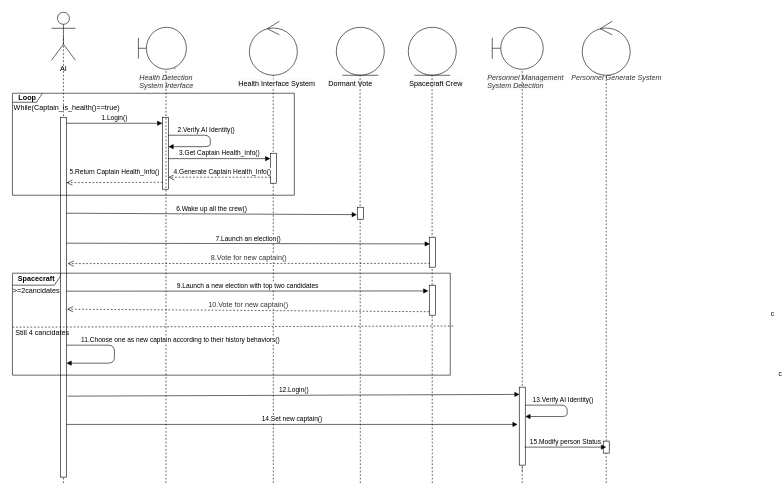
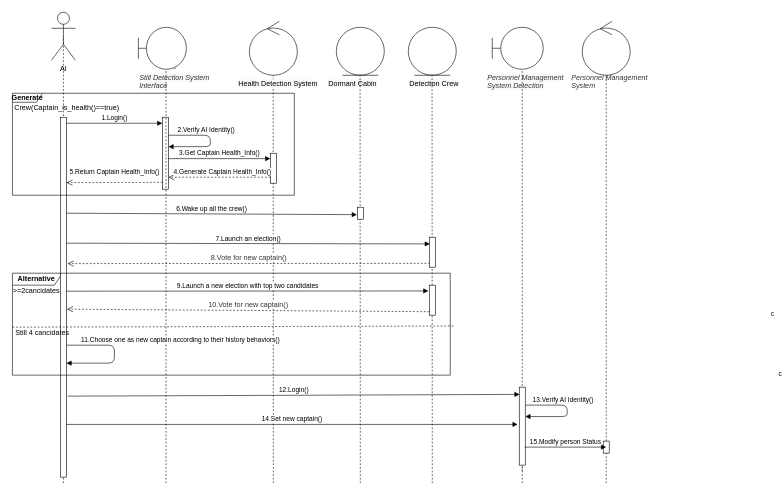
- <mxCell id="19" value="&lt;span style=&quot;color: rgb(51 , 51 , 51) ; font-family: &amp;#34;helvetica&amp;#34; ; font-size: 12px ; font-style: italic ; font-weight: 400 ; letter-spacing: normal ; text-align: center ; text-indent: 0px ; text-transform: none ; word-spacing: 0px ; background-color: rgb(248 , 249 , 250) ; display: inline ; float: none&quot;&gt;Health Detection System Interface&lt;/span&gt;" style="text;whiteSpace=wrap;html=1;" vertex="1" parent="1"><mxGeometry x="230" y="115" width="130" height="30" as="geometry" /></mxCell>
+ <mxCell id="19" value="&lt;span style=&quot;color: rgb(51 , 51 , 51) ; font-family: &amp;#34;helvetica&amp;#34; ; font-size: 12px ; font-style: italic ; font-weight: 400 ; letter-spacing: normal ; text-align: center ; text-indent: 0px ; text-transform: none ; word-spacing: 0px ; background-color: rgb(248 , 249 , 250) ; display: inline ; float: none&quot;&gt;Still Detection System Interface&lt;/span&gt;" style="text;whiteSpace=wrap;html=1;" vertex="1" parent="1"><mxGeometry x="230" y="115" width="130" height="30" as="geometry" /></mxCell>
- <mxCell id="48" value="&lt;span style=&quot;color: rgb(51 , 51 , 51) ; font-family: &amp;#34;helvetica&amp;#34; ; font-style: italic ; text-align: center&quot;&gt;Personnel Generate System&lt;/span&gt;" style="text;whiteSpace=wrap;html=1;" vertex="1" parent="1"><mxGeometry x="950" y="115" width="160" height="30" as="geometry" /></mxCell>
+ <mxCell id="48" value="&lt;span style=&quot;color: rgb(51 , 51 , 51) ; font-family: &amp;#34;helvetica&amp;#34; ; font-style: italic ; text-align: center&quot;&gt;Personnel Management System&lt;/span&gt;" style="text;whiteSpace=wrap;html=1;" vertex="1" parent="1"><mxGeometry x="950" y="115" width="160" height="30" as="geometry" /></mxCell>
- <mxCell id="21" value="&lt;span style=&quot;color: rgb(0, 0, 0); font-family: helvetica; font-size: 12px; font-style: normal; font-weight: 400; letter-spacing: normal; text-align: center; text-indent: 0px; text-transform: none; word-spacing: 0px; background-color: rgb(248, 249, 250); display: inline; float: none;&quot;&gt;Health Interface System&lt;/span&gt;" style="text;whiteSpace=wrap;html=1;" vertex="1" parent="1"><mxGeometry x="395" y="125" width="160" height="30" as="geometry" /></mxCell>
+ <mxCell id="21" value="&lt;span style=&quot;color: rgb(0, 0, 0); font-family: helvetica; font-size: 12px; font-style: normal; font-weight: 400; letter-spacing: normal; text-align: center; text-indent: 0px; text-transform: none; word-spacing: 0px; background-color: rgb(248, 249, 250); display: inline; float: none;&quot;&gt;Health Detection System&lt;/span&gt;" style="text;whiteSpace=wrap;html=1;" vertex="1" parent="1"><mxGeometry x="395" y="125" width="160" height="30" as="geometry" /></mxCell>
- <mxCell id="22" value="&lt;span style=&quot;color: rgb(0 , 0 , 0) ; font-family: &amp;#34;helvetica&amp;#34; ; font-size: 12px ; font-style: normal ; font-weight: 400 ; letter-spacing: normal ; text-align: center ; text-indent: 0px ; text-transform: none ; word-spacing: 0px ; background-color: rgb(248 , 249 , 250) ; display: inline ; float: none&quot;&gt;Dormant Vote&lt;/span&gt;" style="text;whiteSpace=wrap;html=1;" vertex="1" parent="1"><mxGeometry x="545" y="125" width="110" height="30" as="geometry" /></mxCell>
+ <mxCell id="22" value="&lt;span style=&quot;color: rgb(0 , 0 , 0) ; font-family: &amp;#34;helvetica&amp;#34; ; font-size: 12px ; font-style: normal ; font-weight: 400 ; letter-spacing: normal ; text-align: center ; text-indent: 0px ; text-transform: none ; word-spacing: 0px ; background-color: rgb(248 , 249 , 250) ; display: inline ; float: none&quot;&gt;Dormant Cabin&lt;/span&gt;" style="text;whiteSpace=wrap;html=1;" vertex="1" parent="1"><mxGeometry x="545" y="125" width="110" height="30" as="geometry" /></mxCell>
- <mxCell id="30" value="&lt;span style=&quot;color: rgb(0 , 0 , 0) ; font-family: &amp;#34;helvetica&amp;#34; ; font-size: 12px ; font-style: normal ; font-weight: 400 ; letter-spacing: normal ; text-align: center ; text-indent: 0px ; text-transform: none ; word-spacing: 0px ; background-color: rgb(248 , 249 , 250) ; display: inline ; float: none&quot;&gt;Spacecraft Crew&lt;/span&gt;" style="text;whiteSpace=wrap;html=1;" vertex="1" parent="1"><mxGeometry x="680" y="125" width="110" height="30" as="geometry" /></mxCell>
+ <mxCell id="30" value="&lt;span style=&quot;color: rgb(0 , 0 , 0) ; font-family: &amp;#34;helvetica&amp;#34; ; font-size: 12px ; font-style: normal ; font-weight: 400 ; letter-spacing: normal ; text-align: center ; text-indent: 0px ; text-transform: none ; word-spacing: 0px ; background-color: rgb(248 , 249 , 250) ; display: inline ; float: none&quot;&gt;Detection Crew&lt;/span&gt;" style="text;whiteSpace=wrap;html=1;" vertex="1" parent="1"><mxGeometry x="680" y="125" width="110" height="30" as="geometry" /></mxCell>
- <mxCell id="5" value="&lt;b&gt;Loop&lt;/b&gt;" style="shape=umlFrame;whiteSpace=wrap;html=1;width=50;height=15;" vertex="1" parent="1"><mxGeometry x="20" y="155" width="470" height="170" as="geometry" /></mxCell>
+ <mxCell id="5" value="&lt;b&gt;Generate&lt;/b&gt;" style="shape=umlFrame;whiteSpace=wrap;html=1;width=50;height=15;" vertex="1" parent="1"><mxGeometry x="20" y="155" width="470" height="170" as="geometry" /></mxCell>
- <mxCell id="26" value="While(Captain_is_health()==true)&amp;nbsp;" style="text;html=1;strokeColor=none;fillColor=none;align=center;verticalAlign=middle;whiteSpace=wrap;rounded=0;" vertex="1" parent="1"><mxGeometry x="75" y="145" width="75" height="70" as="geometry" /></mxCell>
+ <mxCell id="26" value="Crew(Captain_is_health()==true)&amp;nbsp;" style="text;html=1;strokeColor=none;fillColor=none;align=center;verticalAlign=middle;whiteSpace=wrap;rounded=0;" vertex="1" parent="1"><mxGeometry x="75" y="145" width="75" height="70" as="geometry" /></mxCell>
- <mxCell id="16" value="&lt;b&gt;Spacecraft&lt;/b&gt;" style="shape=umlFrame;whiteSpace=wrap;html=1;width=80;height=20;" vertex="1" parent="1"><mxGeometry x="20" y="455" width="730" height="170" as="geometry" /></mxCell>
+ <mxCell id="16" value="&lt;b&gt;Alternative&lt;/b&gt;" style="shape=umlFrame;whiteSpace=wrap;html=1;width=80;height=20;" vertex="1" parent="1"><mxGeometry x="20" y="455" width="730" height="170" as="geometry" /></mxCell>
